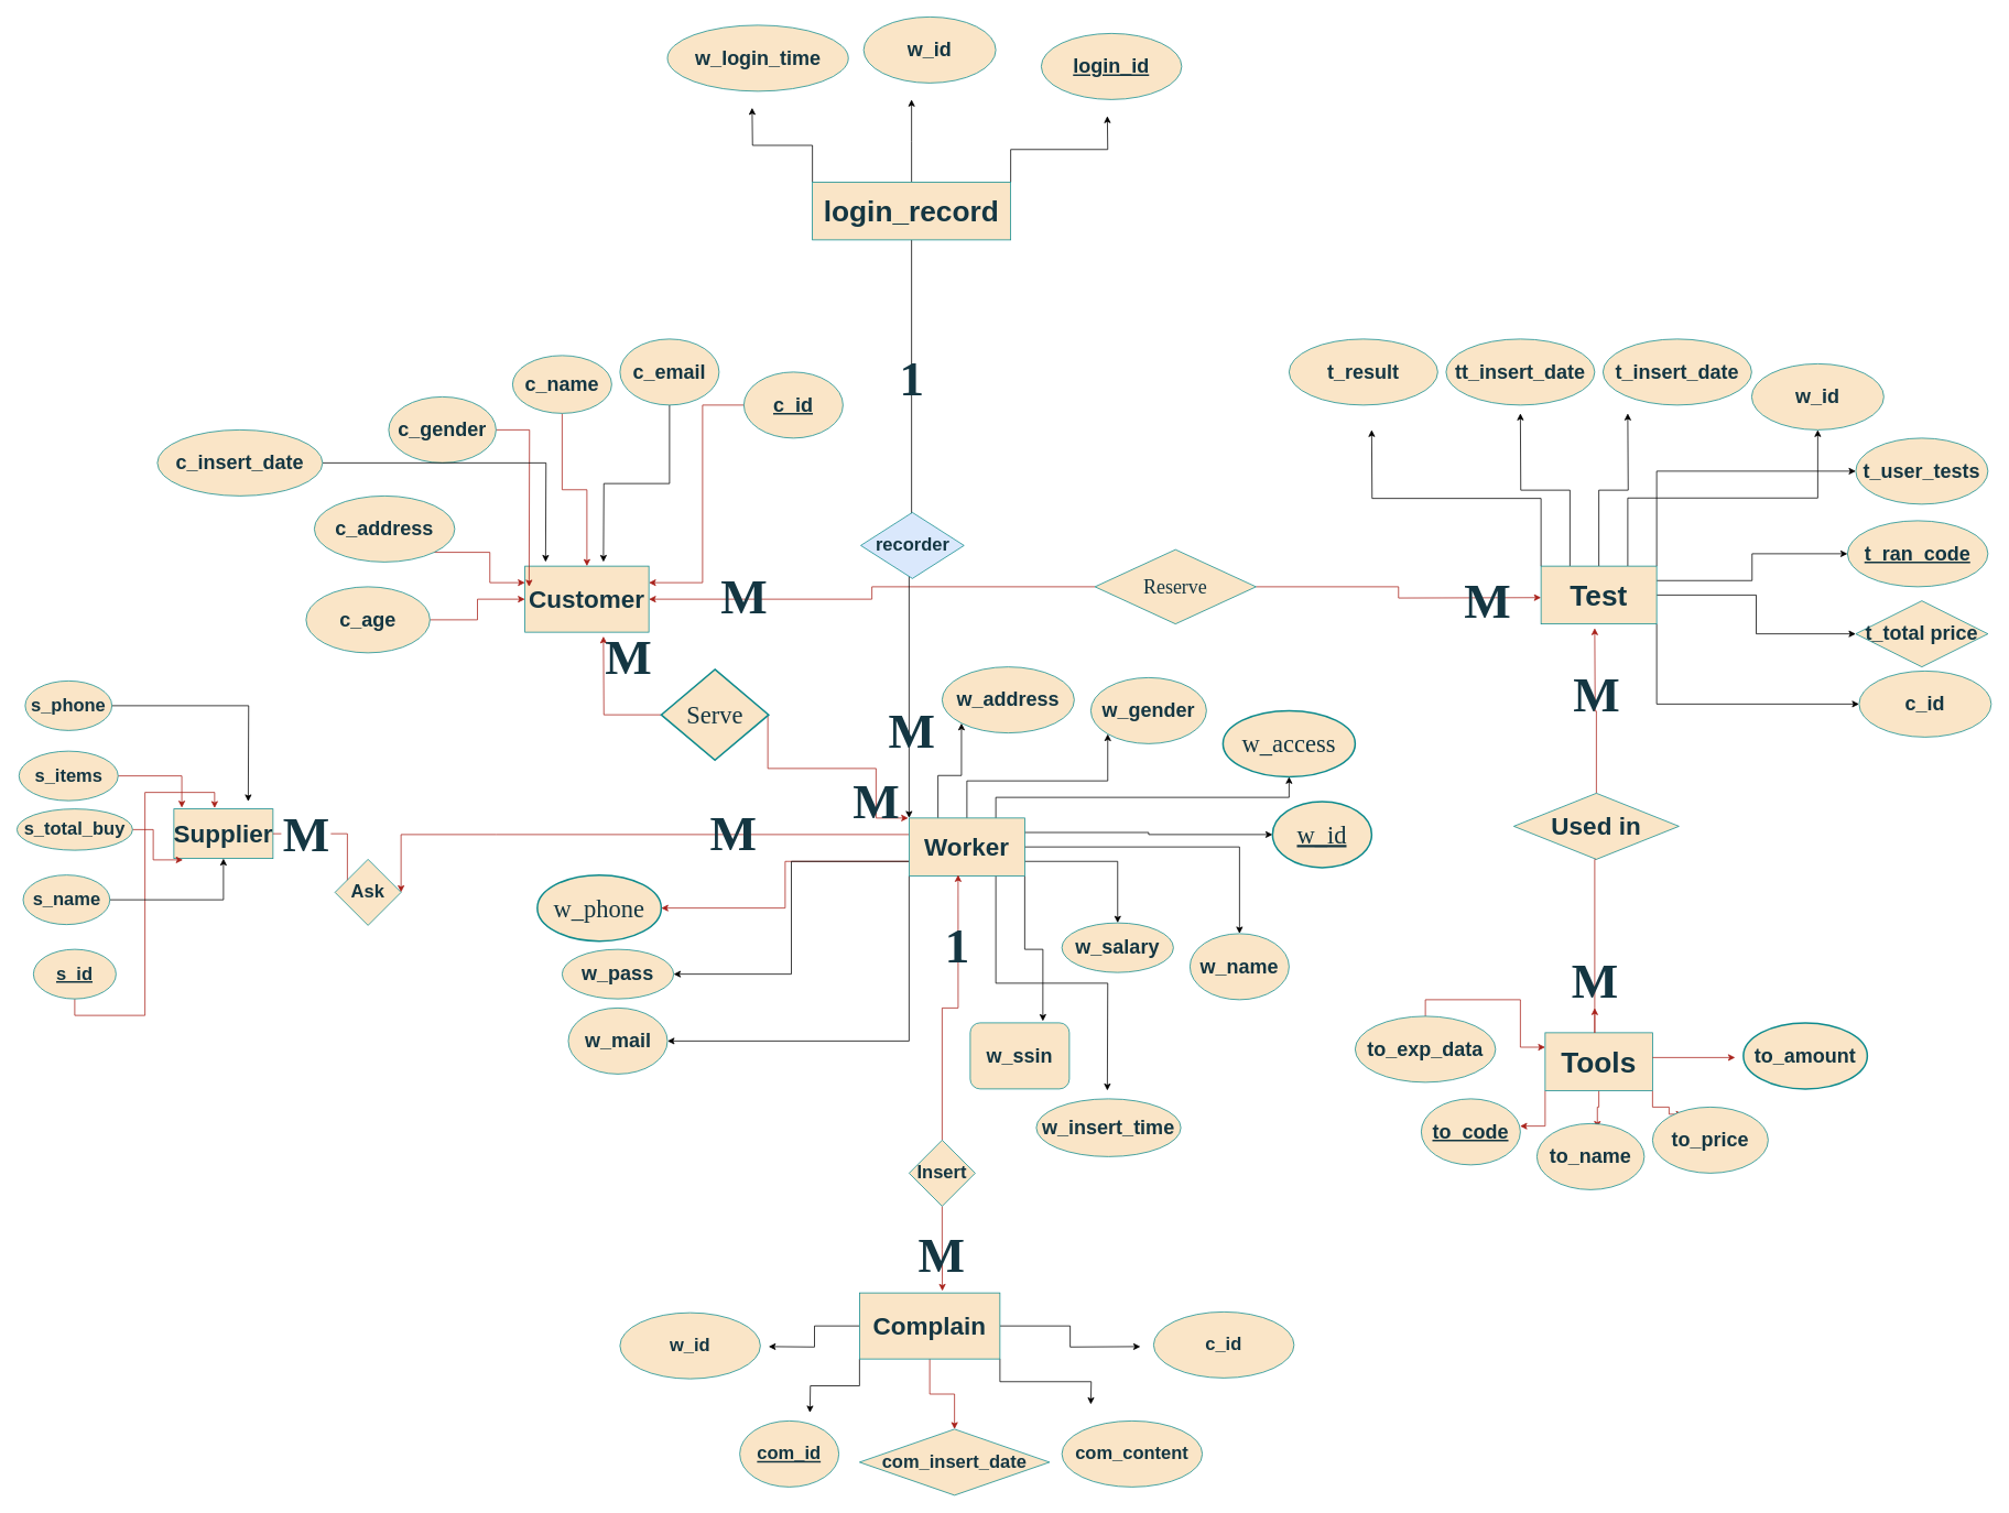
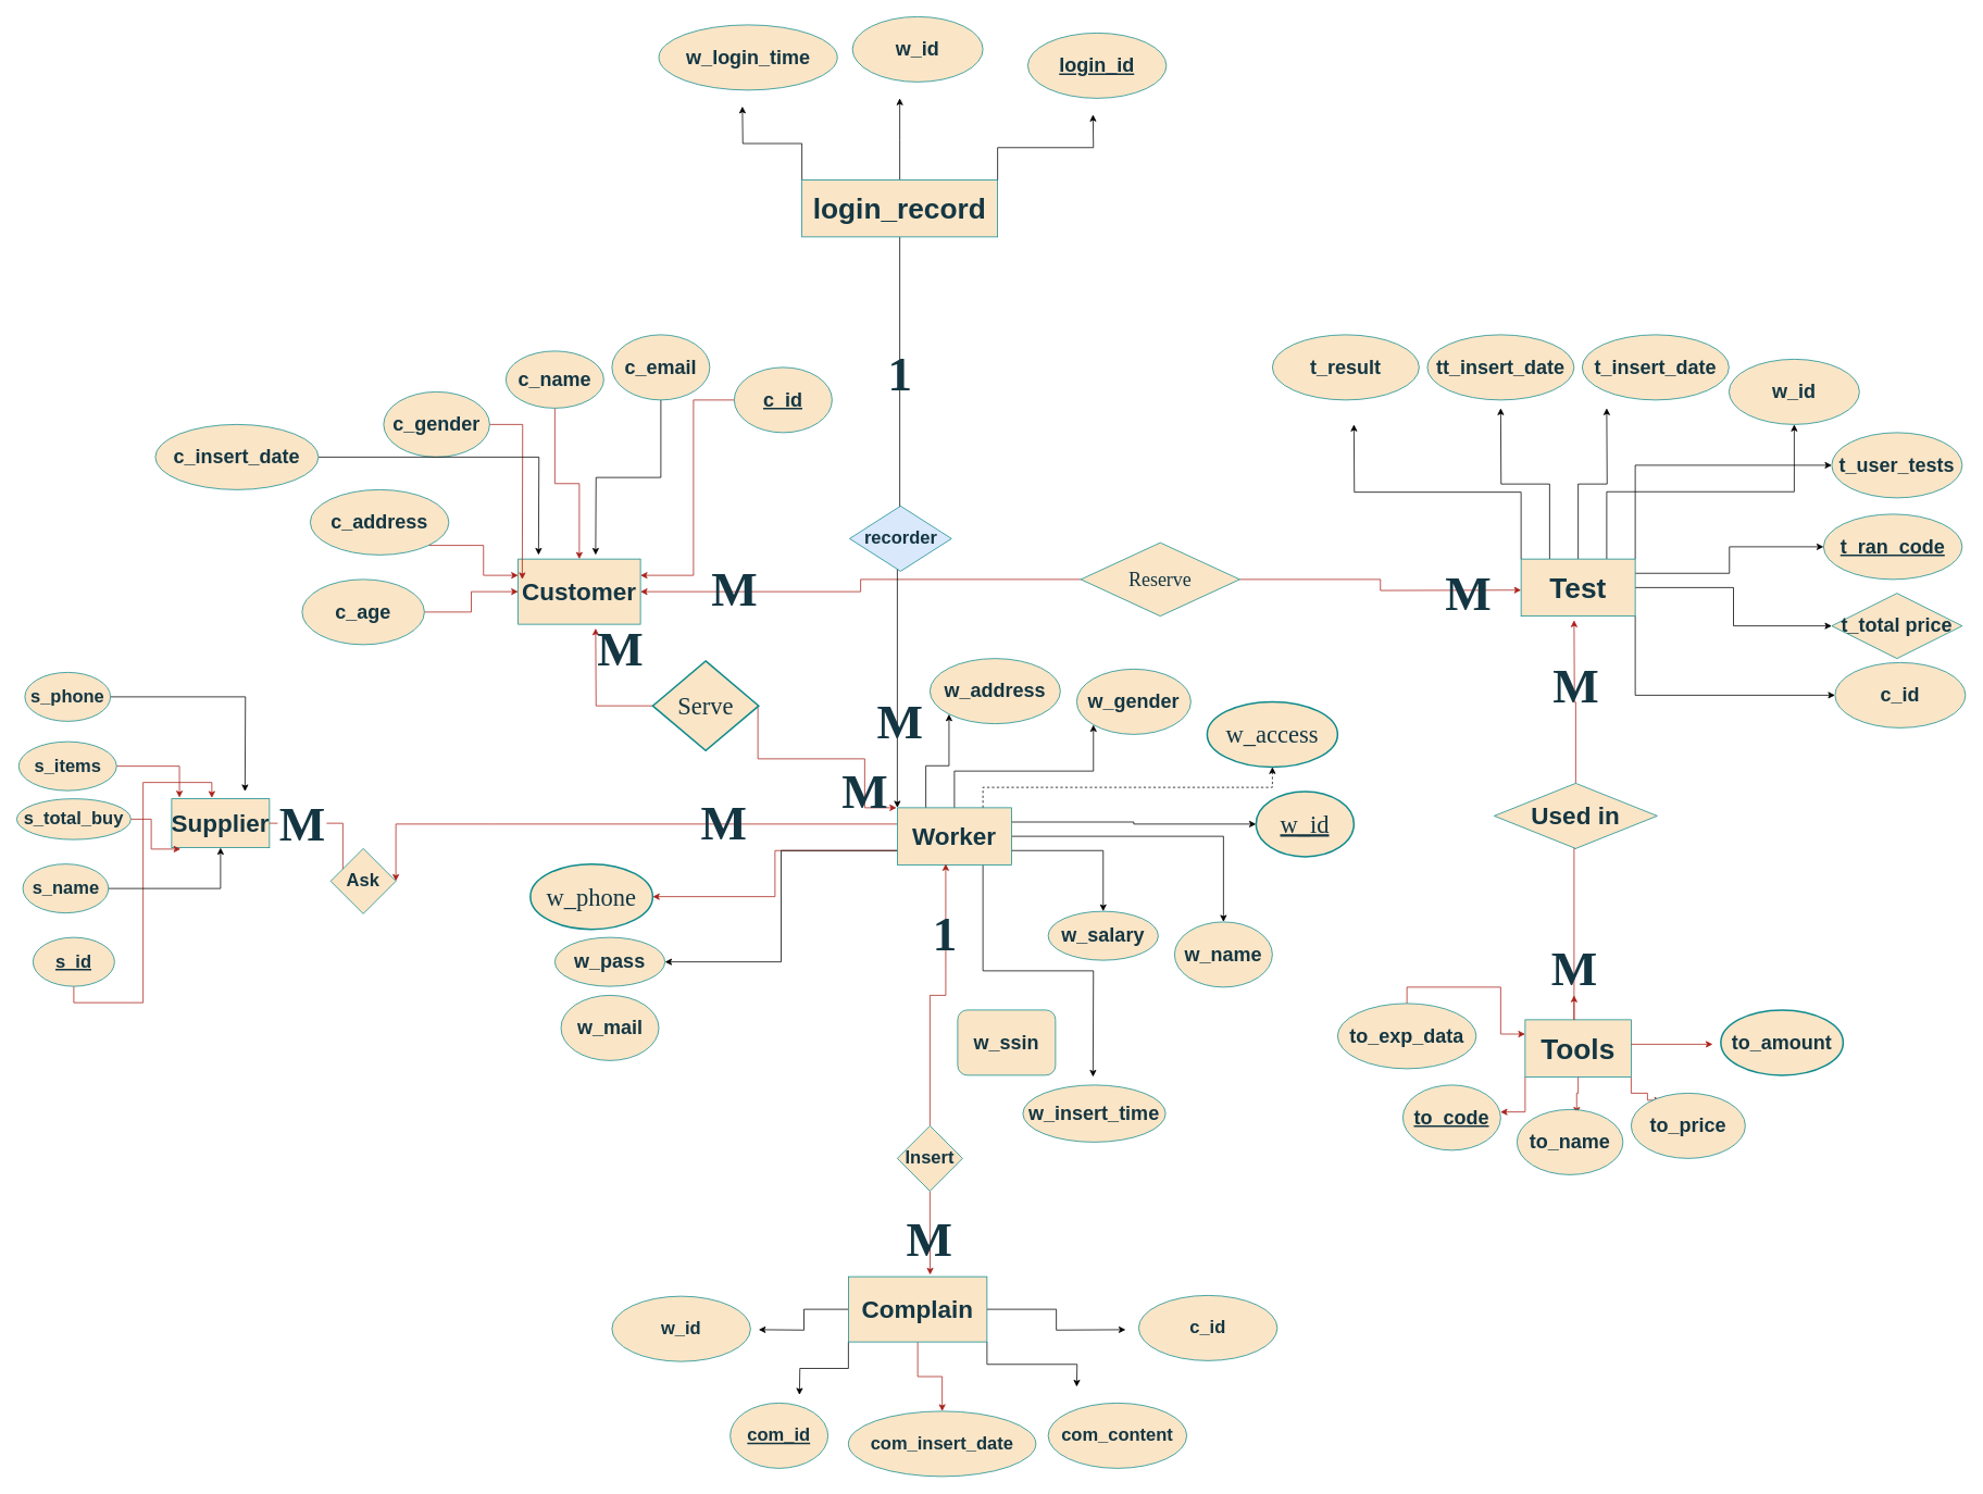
- <mxCell id="40" style="edgeStyle=orthogonalEdgeStyle;rounded=0;orthogonalLoop=1;jettySize=auto;html=1;exitX=0.75;exitY=0;exitDx=0;exitDy=0;entryX=0.5;entryY=1;entryDx=0;entryDy=0;" edge="1" parent="1" source="48" target="89"><mxGeometry relative="1" as="geometry" /></mxCell>
+ <mxCell id="40" style="edgeStyle=orthogonalEdgeStyle;rounded=0;orthogonalLoop=1;jettySize=auto;html=1;exitX=0.75;exitY=0;exitDx=0;exitDy=0;entryX=0.5;entryY=1;entryDx=0;entryDy=0;dashed=1;" edge="1" parent="1" source="48" target="89"><mxGeometry relative="1" as="geometry" /></mxCell>
- <mxCell id="44" style="edgeStyle=orthogonalEdgeStyle;rounded=0;orthogonalLoop=1;jettySize=auto;html=1;exitX=1;exitY=1;exitDx=0;exitDy=0;entryX=0.733;entryY=-0.025;entryDx=0;entryDy=0;entryPerimeter=0;" edge="1" parent="1" source="48" target="50"><mxGeometry relative="1" as="geometry" /></mxCell>
- <mxCell id="45" style="edgeStyle=orthogonalEdgeStyle;rounded=0;orthogonalLoop=1;jettySize=auto;html=1;exitX=0;exitY=1;exitDx=0;exitDy=0;entryX=1;entryY=0.5;entryDx=0;entryDy=0;" edge="1" parent="1" source="48" target="51"><mxGeometry relative="1" as="geometry" /></mxCell>
- <mxCell id="78" value="&lt;h1&gt;com_insert_date&lt;/h1&gt;" style="rhombus;whiteSpace=wrap;html=1;fontFamily=Helvetica;fontSize=11;labelBackgroundColor=none;fillColor=#FAE5C7;strokeColor=#0F8B8D;fontColor=#143642;" parent="1" vertex="1"><mxGeometry x="1040" y="1730" width="230" height="80" as="geometry" /></mxCell>
+ <mxCell id="78" value="&lt;h1&gt;com_insert_date&lt;/h1&gt;" style="ellipse;whiteSpace=wrap;html=1;fontFamily=Helvetica;fontSize=11;labelBackgroundColor=none;rounded=0;fillColor=#FAE5C7;strokeColor=#0F8B8D;fontColor=#143642;" parent="1" vertex="1"><mxGeometry x="1040" y="1730" width="230" height="80" as="geometry" /></mxCell>
